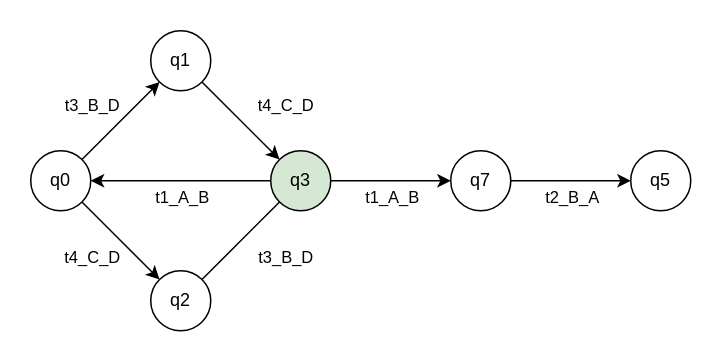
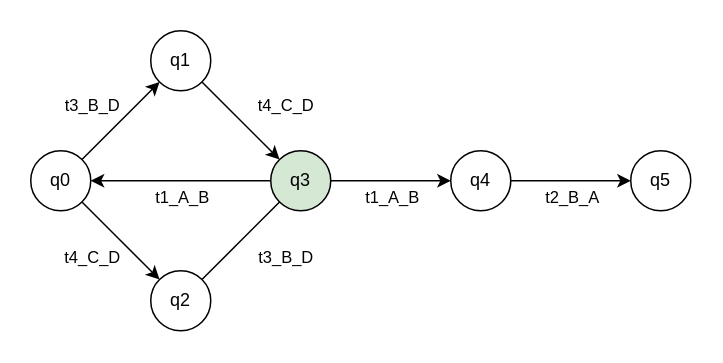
- <mxCell id="20" value="q7" style="ellipse;whiteSpace=wrap;html=1;aspect=fixed;" vertex="1" parent="1"><mxGeometry x="300" y="100" width="40" height="40" as="geometry" /></mxCell>
+ <mxCell id="20" value="q4" style="ellipse;whiteSpace=wrap;html=1;aspect=fixed;" vertex="1" parent="1"><mxGeometry x="300" y="100" width="40" height="40" as="geometry" /></mxCell>
